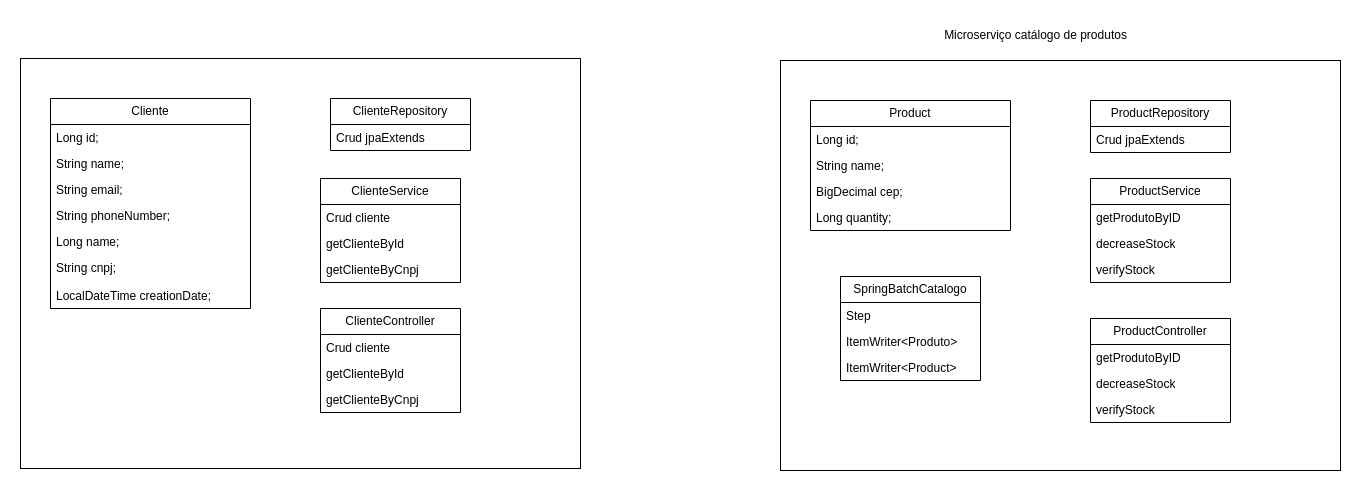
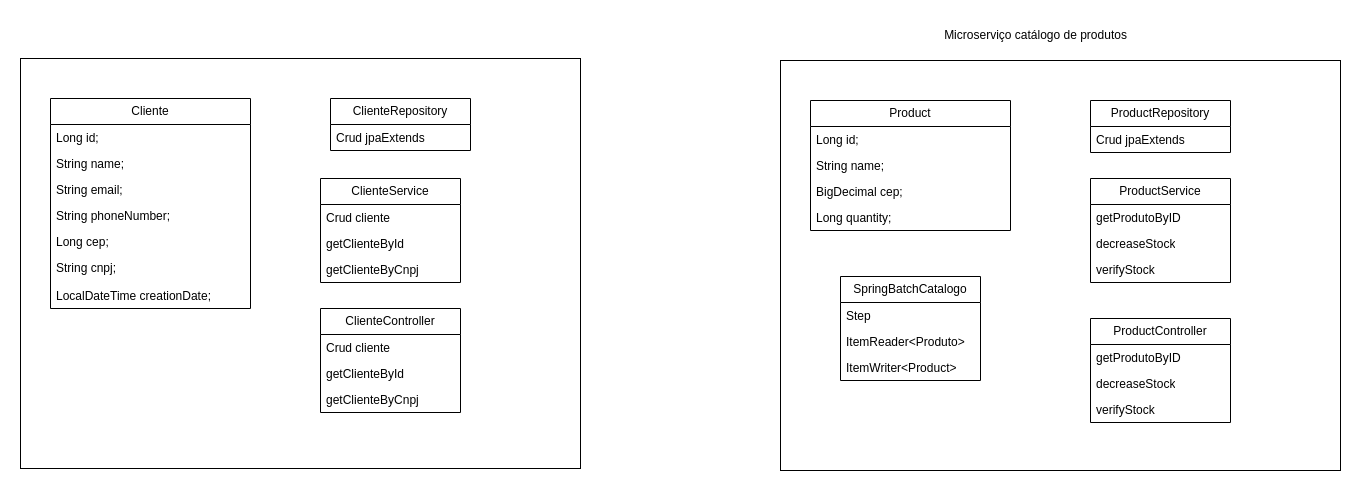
- <mxCell id="8" value="Long name;" style="text;strokeColor=none;fillColor=none;align=left;verticalAlign=top;spacingLeft=4;spacingRight=4;overflow=hidden;rotatable=0;points=[[0,0.5],[1,0.5]];portConstraint=eastwest;whiteSpace=wrap;html=1;" vertex="1" parent="3"><mxGeometry y="130" width="200" height="26" as="geometry" /></mxCell>
+ <mxCell id="8" value="Long cep;" style="text;strokeColor=none;fillColor=none;align=left;verticalAlign=top;spacingLeft=4;spacingRight=4;overflow=hidden;rotatable=0;points=[[0,0.5],[1,0.5]];portConstraint=eastwest;whiteSpace=wrap;html=1;" vertex="1" parent="3"><mxGeometry y="130" width="200" height="26" as="geometry" /></mxCell>
- <mxCell id="40" value="ItemWriter&amp;lt;Produto&amp;gt;" style="text;strokeColor=none;fillColor=none;align=left;verticalAlign=top;spacingLeft=4;spacingRight=4;overflow=hidden;rotatable=0;points=[[0,0.5],[1,0.5]];portConstraint=eastwest;whiteSpace=wrap;html=1;" vertex="1" parent="38"><mxGeometry y="52" width="140" height="26" as="geometry" /></mxCell>
+ <mxCell id="40" value="ItemReader&amp;lt;Produto&amp;gt;" style="text;strokeColor=none;fillColor=none;align=left;verticalAlign=top;spacingLeft=4;spacingRight=4;overflow=hidden;rotatable=0;points=[[0,0.5],[1,0.5]];portConstraint=eastwest;whiteSpace=wrap;html=1;" vertex="1" parent="38"><mxGeometry y="52" width="140" height="26" as="geometry" /></mxCell>
